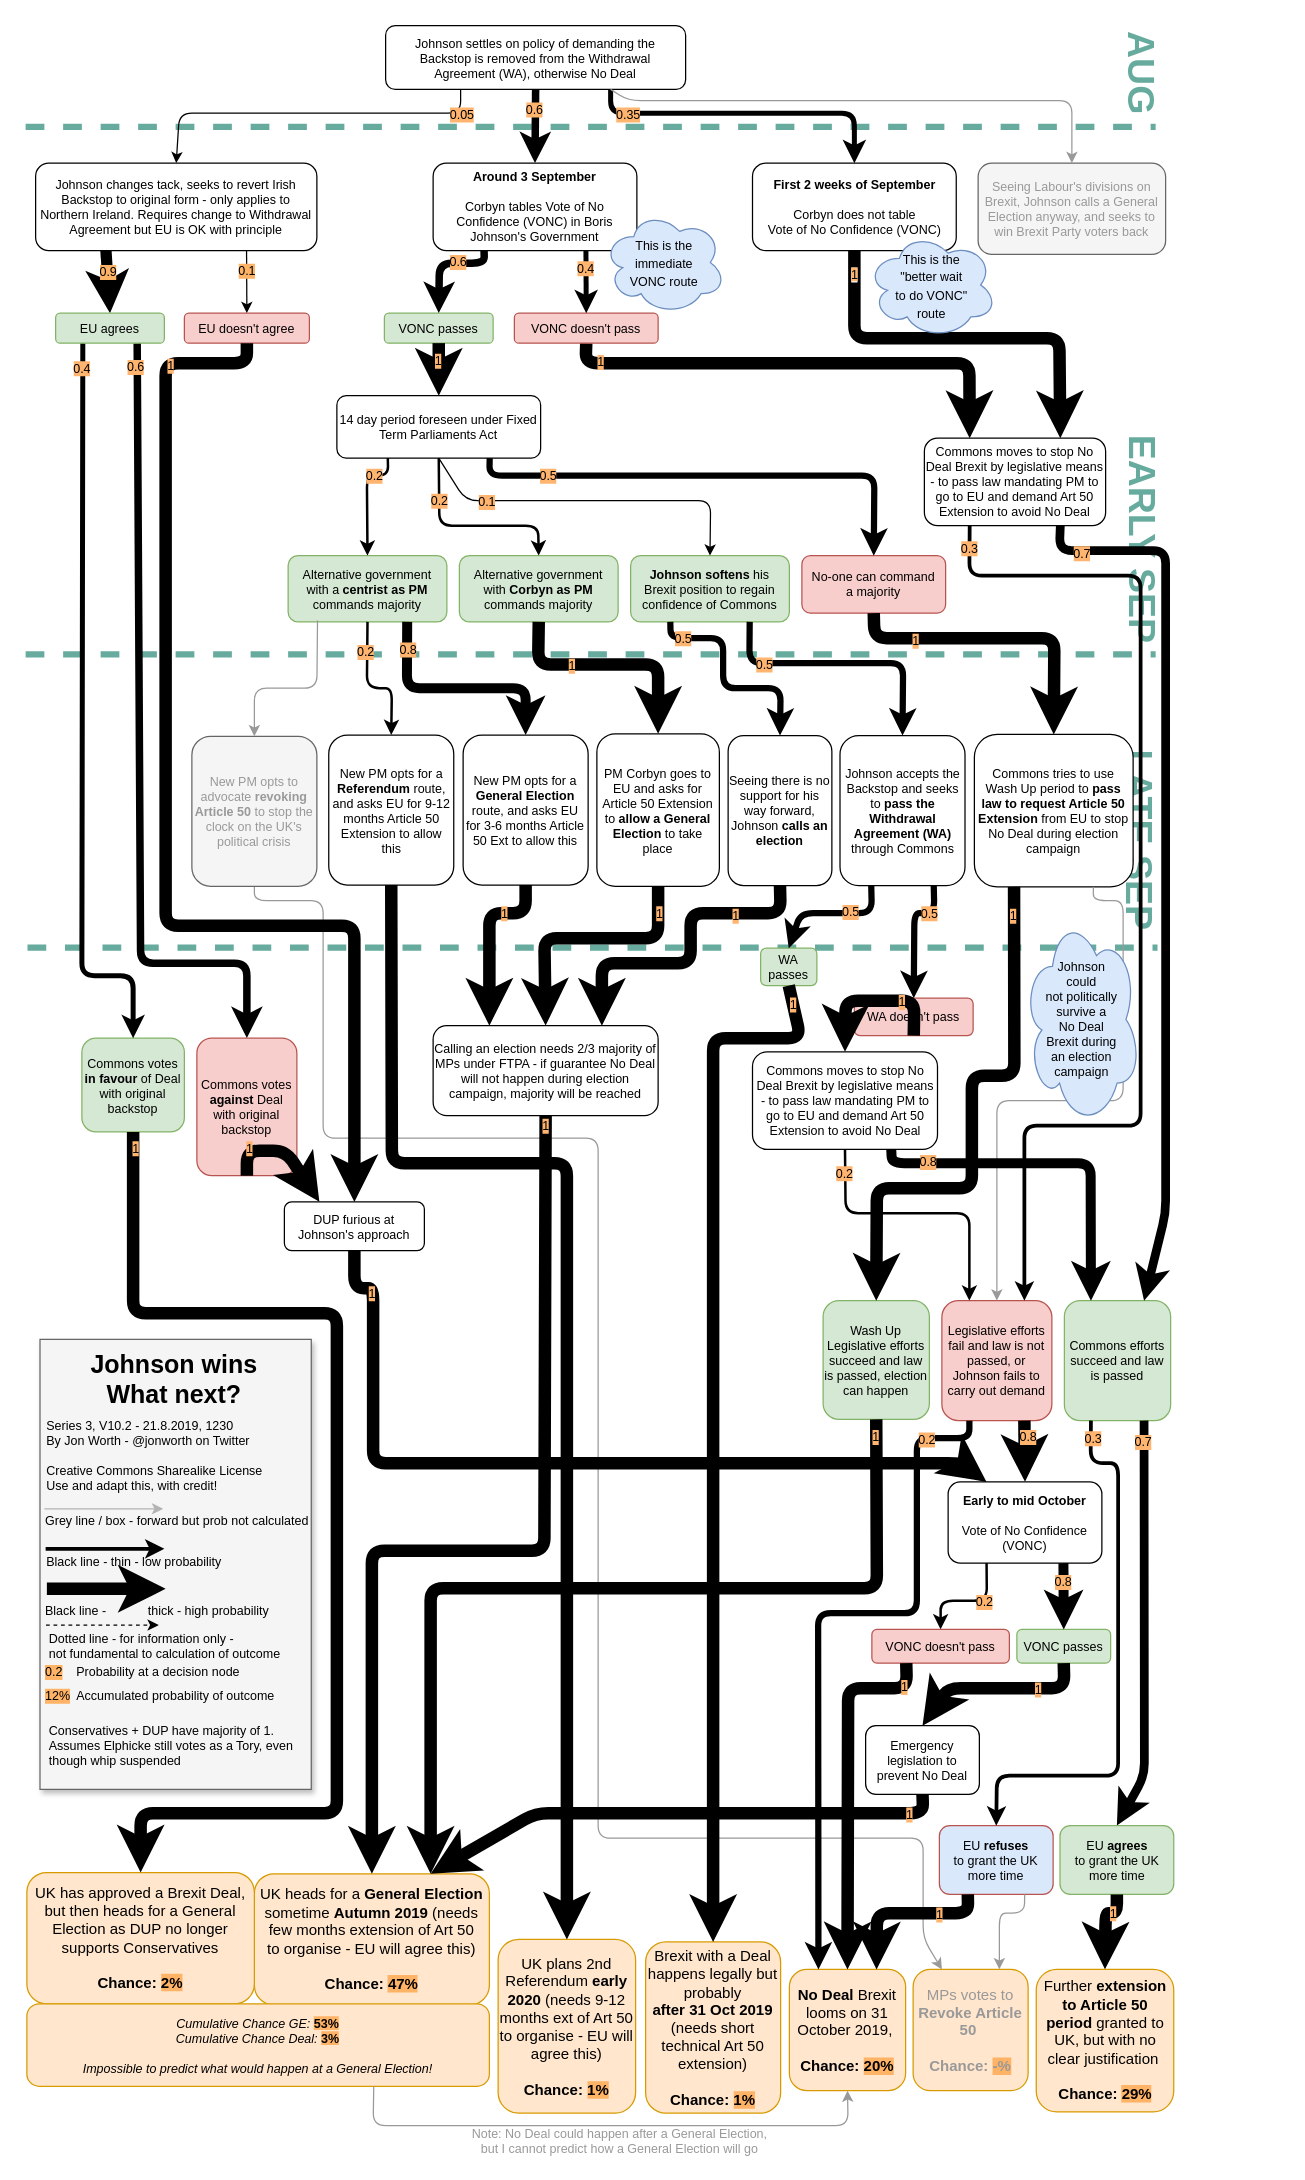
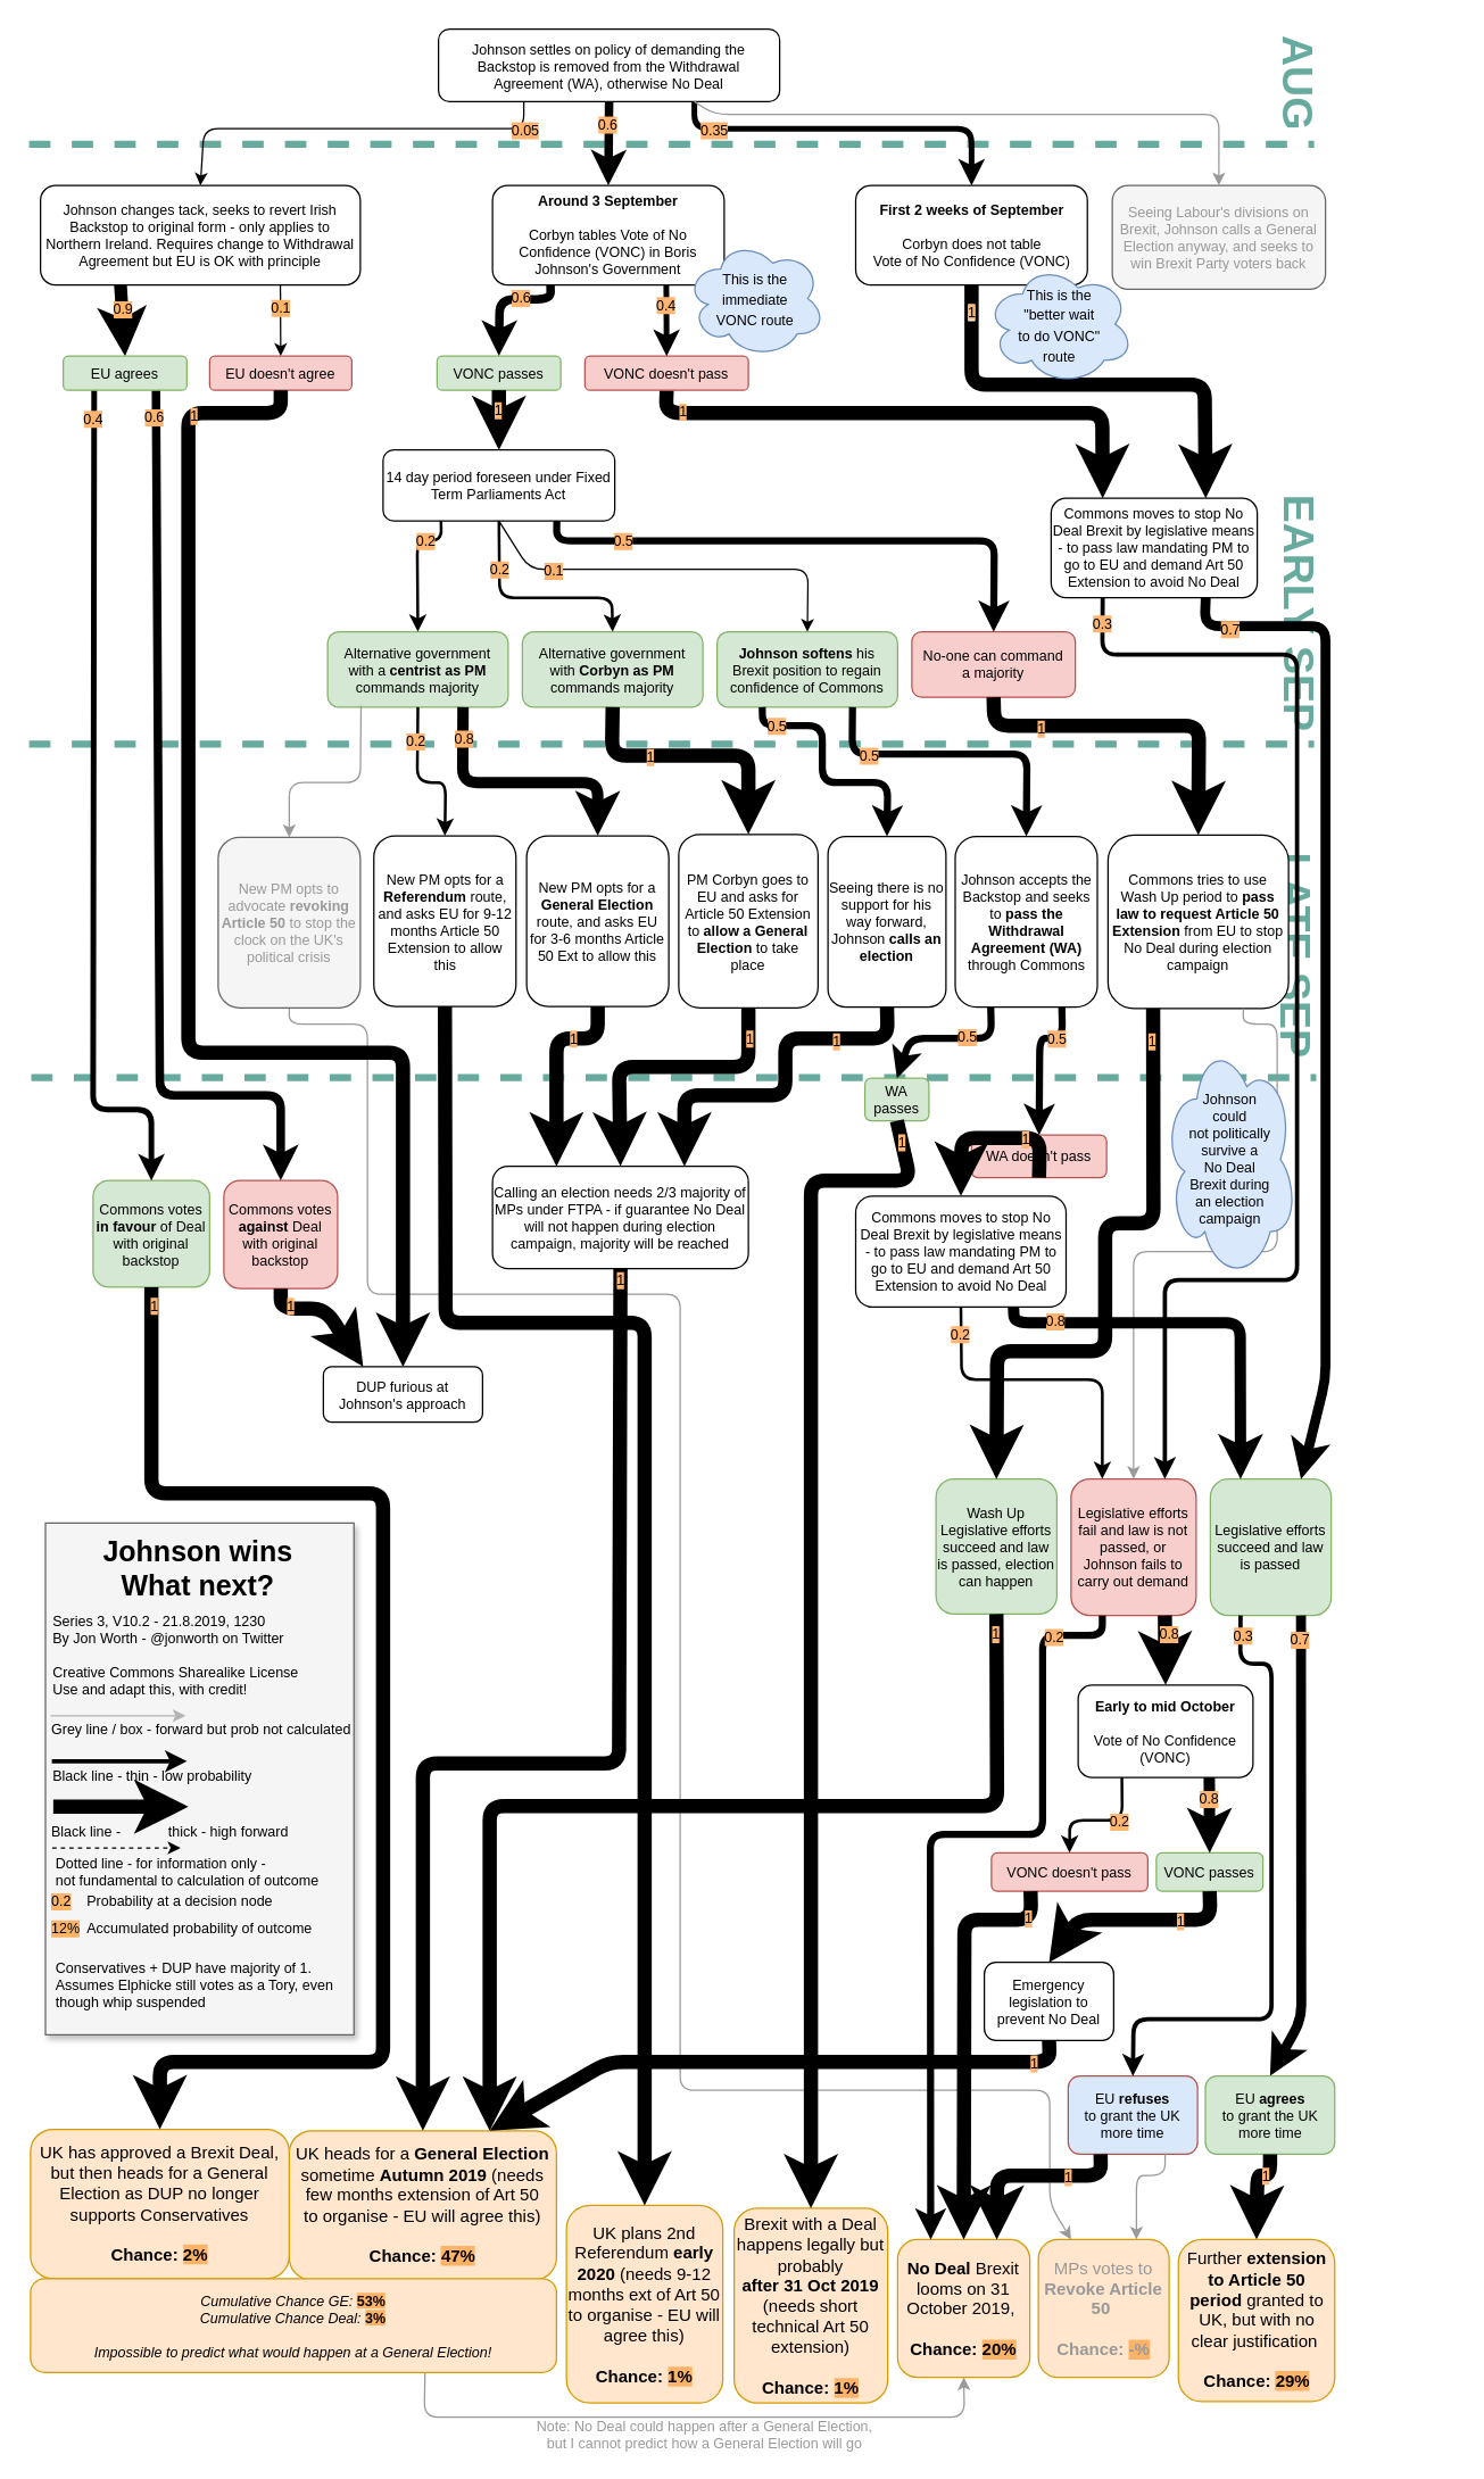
- <mxCell id="30" value="Commons votes &lt;b style=&quot;font-size: 10px;&quot;&gt;against&lt;/b&gt; Deal with original backstop" style="rounded=1;whiteSpace=wrap;html=1;fontSize=10;fillColor=#f8cecc;strokeColor=#b85450;" parent="1" vertex="1"><mxGeometry x="157" y="830" width="80" height="110" as="geometry" /></mxCell>
+ <mxCell id="30" value="Commons votes &lt;b style=&quot;font-size: 10px;&quot;&gt;against&lt;/b&gt; Deal with original backstop" style="rounded=1;whiteSpace=wrap;html=1;fontSize=10;fillColor=#f8cecc;strokeColor=#b85450;" parent="1" vertex="1"><mxGeometry x="157" y="830" width="80" height="76" as="geometry" /></mxCell>
- <mxCell id="114" value="Commons efforts succeed and law is passed" style="rounded=1;whiteSpace=wrap;html=1;fillColor=#d5e8d4;strokeColor=#82b366;fontSize=10;" parent="1" vertex="1"><mxGeometry x="851" y="1040" width="85" height="96" as="geometry" /></mxCell>
+ <mxCell id="114" value="Legislative efforts succeed and law is passed" style="rounded=1;whiteSpace=wrap;html=1;fillColor=#d5e8d4;strokeColor=#82b366;fontSize=10;" parent="1" vertex="1"><mxGeometry x="851" y="1040" width="85" height="96" as="geometry" /></mxCell>
- <mxCell id="167" value="" style="endArrow=classic;html=1;strokeColor=#000000;strokeWidth=10;fontColor=#000000;exitX=0.5;exitY=1;exitDx=0;exitDy=0;entryX=0.25;entryY=0;entryDx=0;entryDy=0;fontSize=10;" parent="1" source="26" target="125" edge="1"><mxGeometry width="50" height="50" relative="1" as="geometry"><mxPoint x="338" y="1120" as="sourcePoint" /><mxPoint x="388" y="1070" as="targetPoint" /><Array as="points"><mxPoint x="283" y="1030" /><mxPoint x="298" y="1030" /><mxPoint x="298" y="1170" /><mxPoint x="768" y="1170" /></Array></mxGeometry></mxCell>
- <mxCell id="168" value="1" style="text;html=1;resizable=0;points=[];align=center;verticalAlign=middle;labelBackgroundColor=#FFB570;fontColor=#000000;fontSize=10;" parent="167" vertex="1" connectable="0"><mxGeometry x="-0.86" y="-2" relative="1" as="geometry"><mxPoint as="offset" /></mxGeometry></mxCell>
- <mxCell id="92" value="Black line -&amp;nbsp; &amp;nbsp; &amp;nbsp; &amp;nbsp; &amp;nbsp; &amp;nbsp; thick - high probability" style="text;html=1;resizable=0;points=[];autosize=1;align=left;verticalAlign=top;spacingTop=-4;fontSize=10;" parent="85" vertex="1"><mxGeometry x="3" y="208.556" width="180" height="10" as="geometry" /></mxCell>
+ <mxCell id="92" value="Black line -&amp;nbsp; &amp;nbsp; &amp;nbsp; &amp;nbsp; &amp;nbsp; &amp;nbsp; thick - high forward" style="text;html=1;resizable=0;points=[];autosize=1;align=left;verticalAlign=top;spacingTop=-4;fontSize=10;" parent="85" vertex="1"><mxGeometry x="3" y="208.556" width="180" height="10" as="geometry" /></mxCell>
